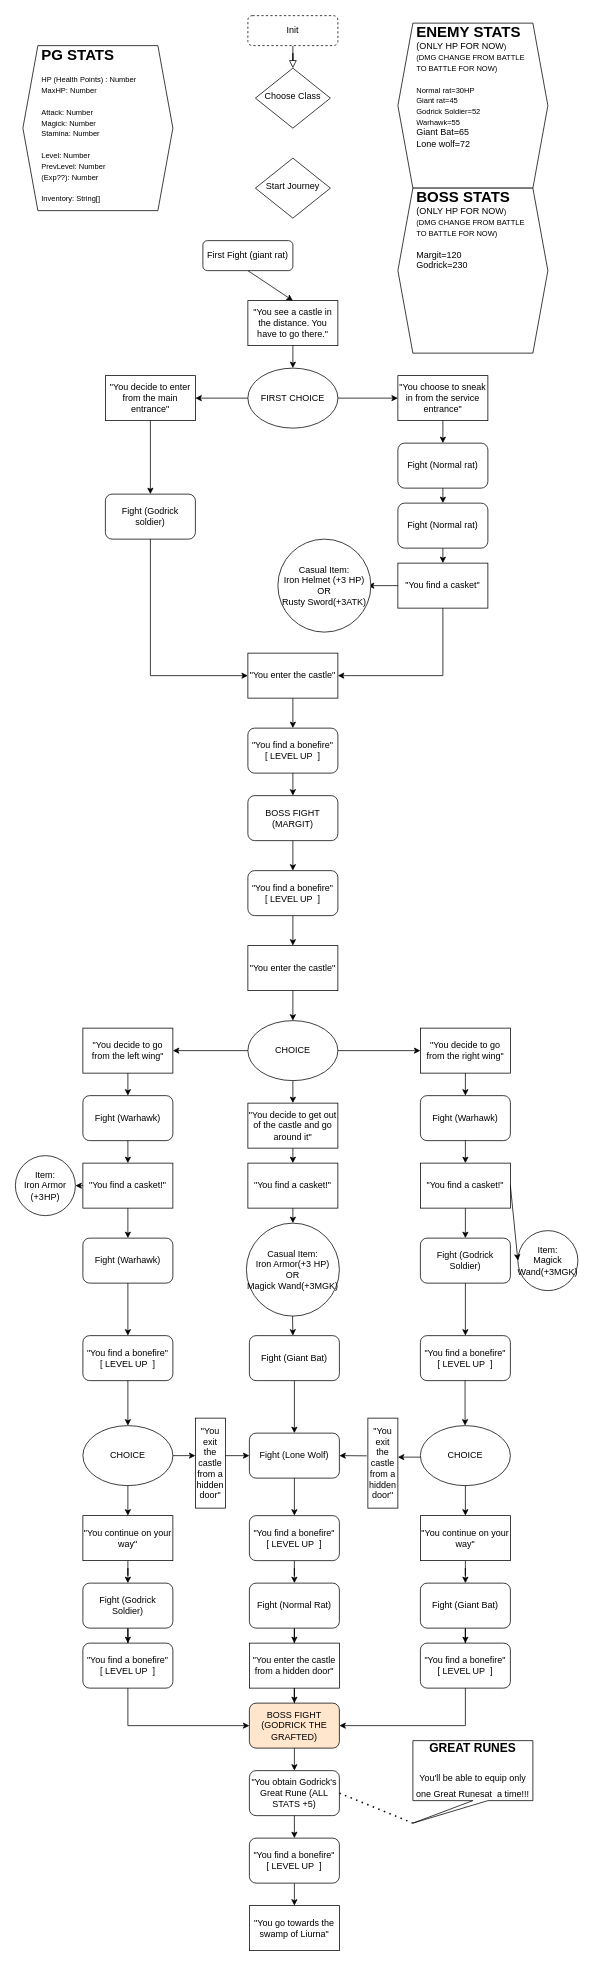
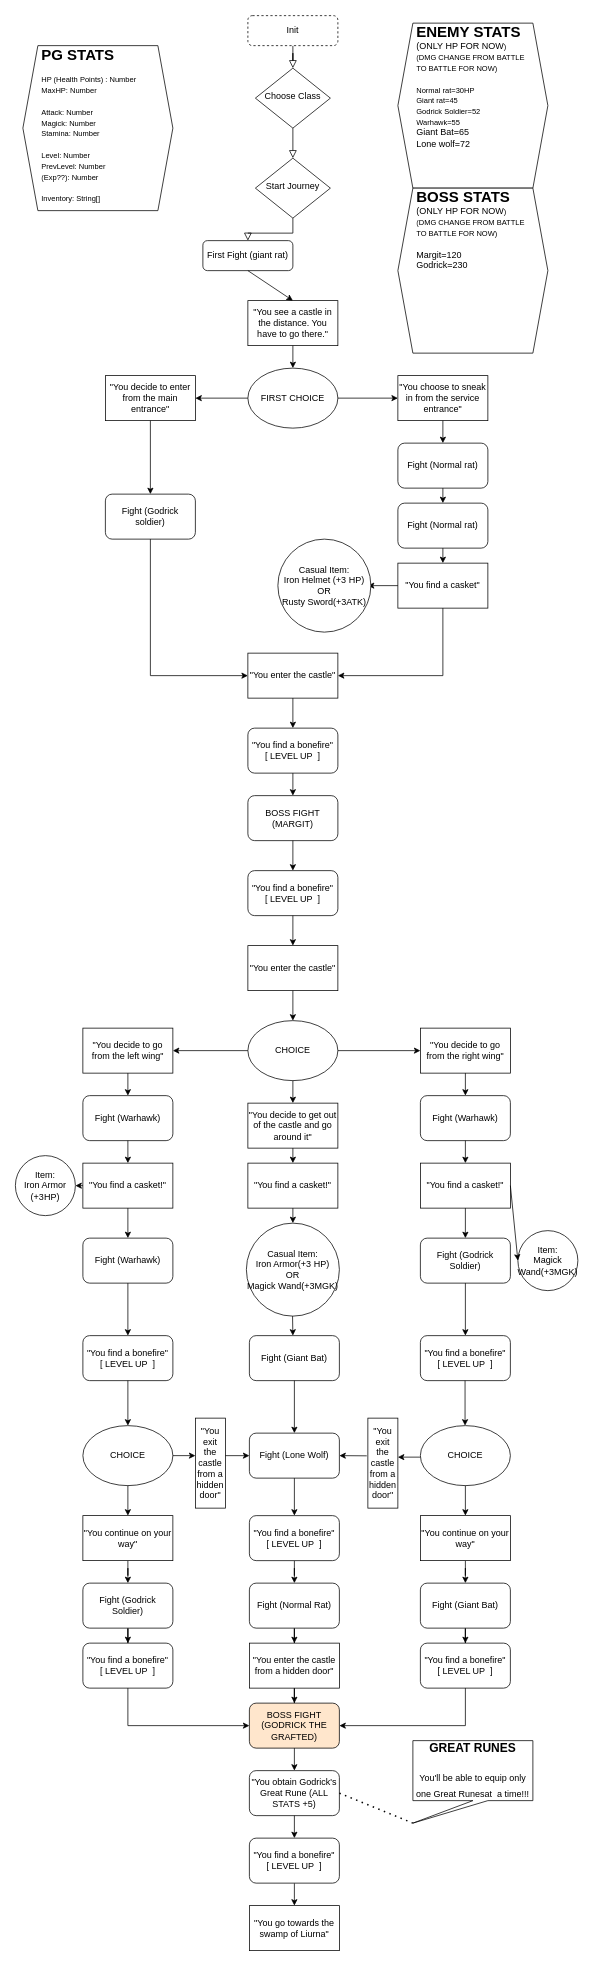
+ <mxCell id="4" value="" style="rounded=0;html=1;jettySize=auto;orthogonalLoop=1;fontSize=11;endArrow=block;endFill=0;endSize=8;strokeWidth=1;shadow=0;labelBackgroundColor=none;edgeStyle=orthogonalEdgeStyle;" parent="1" source="5" target="7" edge="1"><mxGeometry y="20" relative="1" as="geometry"><mxPoint as="offset" /></mxGeometry></mxCell>
+ <mxCell id="6" value="&lt;div&gt;&lt;br&gt;&lt;/div&gt;&lt;div&gt;&lt;br&gt;&lt;/div&gt;" style="rounded=0;html=1;jettySize=auto;orthogonalLoop=1;fontSize=11;endArrow=block;endFill=0;endSize=8;strokeWidth=1;shadow=0;labelBackgroundColor=none;edgeStyle=orthogonalEdgeStyle;" parent="1" source="7" target="8" edge="1"><mxGeometry x="0.333" y="20" relative="1" as="geometry"><mxPoint as="offset" /></mxGeometry></mxCell>
